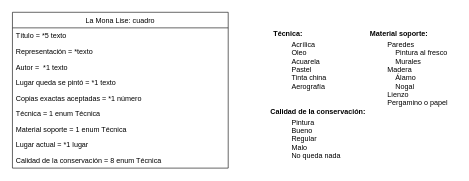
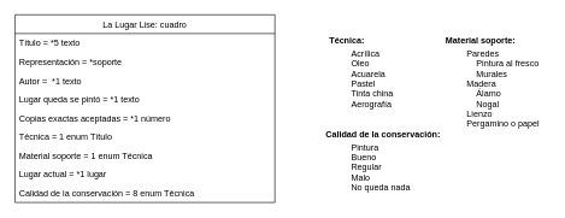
- <mxCell id="2" value="La Mona Lise: cuadro" style="swimlane;fontStyle=0;childLayout=stackLayout;horizontal=1;startSize=26;fillColor=none;horizontalStack=0;resizeParent=1;resizeParentMax=0;resizeLast=0;collapsible=1;marginBottom=0;" vertex="1" parent="1"><mxGeometry x="20" y="20" width="360" height="260" as="geometry" /></mxCell>
+ <mxCell id="2" value="La Lugar Lise: cuadro" style="swimlane;fontStyle=0;childLayout=stackLayout;horizontal=1;startSize=26;fillColor=none;horizontalStack=0;resizeParent=1;resizeParentMax=0;resizeLast=0;collapsible=1;marginBottom=0;" vertex="1" parent="1"><mxGeometry x="20" y="20" width="360" height="260" as="geometry" /></mxCell>
- <mxCell id="4" value="Representación = *texto" style="text;strokeColor=none;fillColor=none;align=left;verticalAlign=top;spacingLeft=4;spacingRight=4;overflow=hidden;rotatable=0;points=[[0,0.5],[1,0.5]];portConstraint=eastwest;" vertex="1" parent="2"><mxGeometry y="52" width="360" height="26" as="geometry" /></mxCell>
+ <mxCell id="4" value="Representación = *soporte" style="text;strokeColor=none;fillColor=none;align=left;verticalAlign=top;spacingLeft=4;spacingRight=4;overflow=hidden;rotatable=0;points=[[0,0.5],[1,0.5]];portConstraint=eastwest;" vertex="1" parent="2"><mxGeometry y="52" width="360" height="26" as="geometry" /></mxCell>
- <mxCell id="8" value="Técnica = 1 enum Técnica" style="text;strokeColor=none;fillColor=none;align=left;verticalAlign=top;spacingLeft=4;spacingRight=4;overflow=hidden;rotatable=0;points=[[0,0.5],[1,0.5]];portConstraint=eastwest;" vertex="1" parent="2"><mxGeometry y="156" width="360" height="26" as="geometry" /></mxCell>
+ <mxCell id="8" value="Técnica = 1 enum Título" style="text;strokeColor=none;fillColor=none;align=left;verticalAlign=top;spacingLeft=4;spacingRight=4;overflow=hidden;rotatable=0;points=[[0,0.5],[1,0.5]];portConstraint=eastwest;" vertex="1" parent="2"><mxGeometry y="156" width="360" height="26" as="geometry" /></mxCell>
